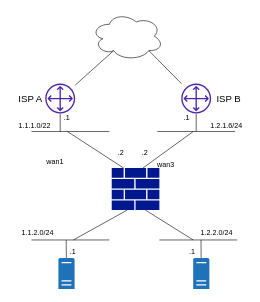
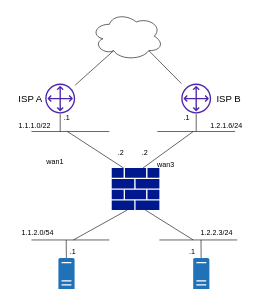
- <mxCell id="28" value="1.1.2.0/24" style="text;html=1;align=center;verticalAlign=middle;resizable=0;points=[];autosize=1;strokeColor=none;fillColor=none;" parent="1" vertex="1"><mxGeometry x="27" y="379" width="70" height="20" as="geometry" /></mxCell>
+ <mxCell id="28" value="1.1.2.0/54" style="text;html=1;align=center;verticalAlign=middle;resizable=0;points=[];autosize=1;strokeColor=none;fillColor=none;" parent="1" vertex="1"><mxGeometry x="27" y="379" width="70" height="20" as="geometry" /></mxCell>
- <mxCell id="29" value="1.2.2.0/24" style="text;html=1;align=center;verticalAlign=middle;resizable=0;points=[];autosize=1;strokeColor=none;fillColor=none;" parent="1" vertex="1"><mxGeometry x="326" y="379" width="70" height="20" as="geometry" /></mxCell>
+ <mxCell id="29" value="1.2.2.3/24" style="text;html=1;align=center;verticalAlign=middle;resizable=0;points=[];autosize=1;strokeColor=none;fillColor=none;" parent="1" vertex="1"><mxGeometry x="326" y="379" width="70" height="20" as="geometry" /></mxCell>
